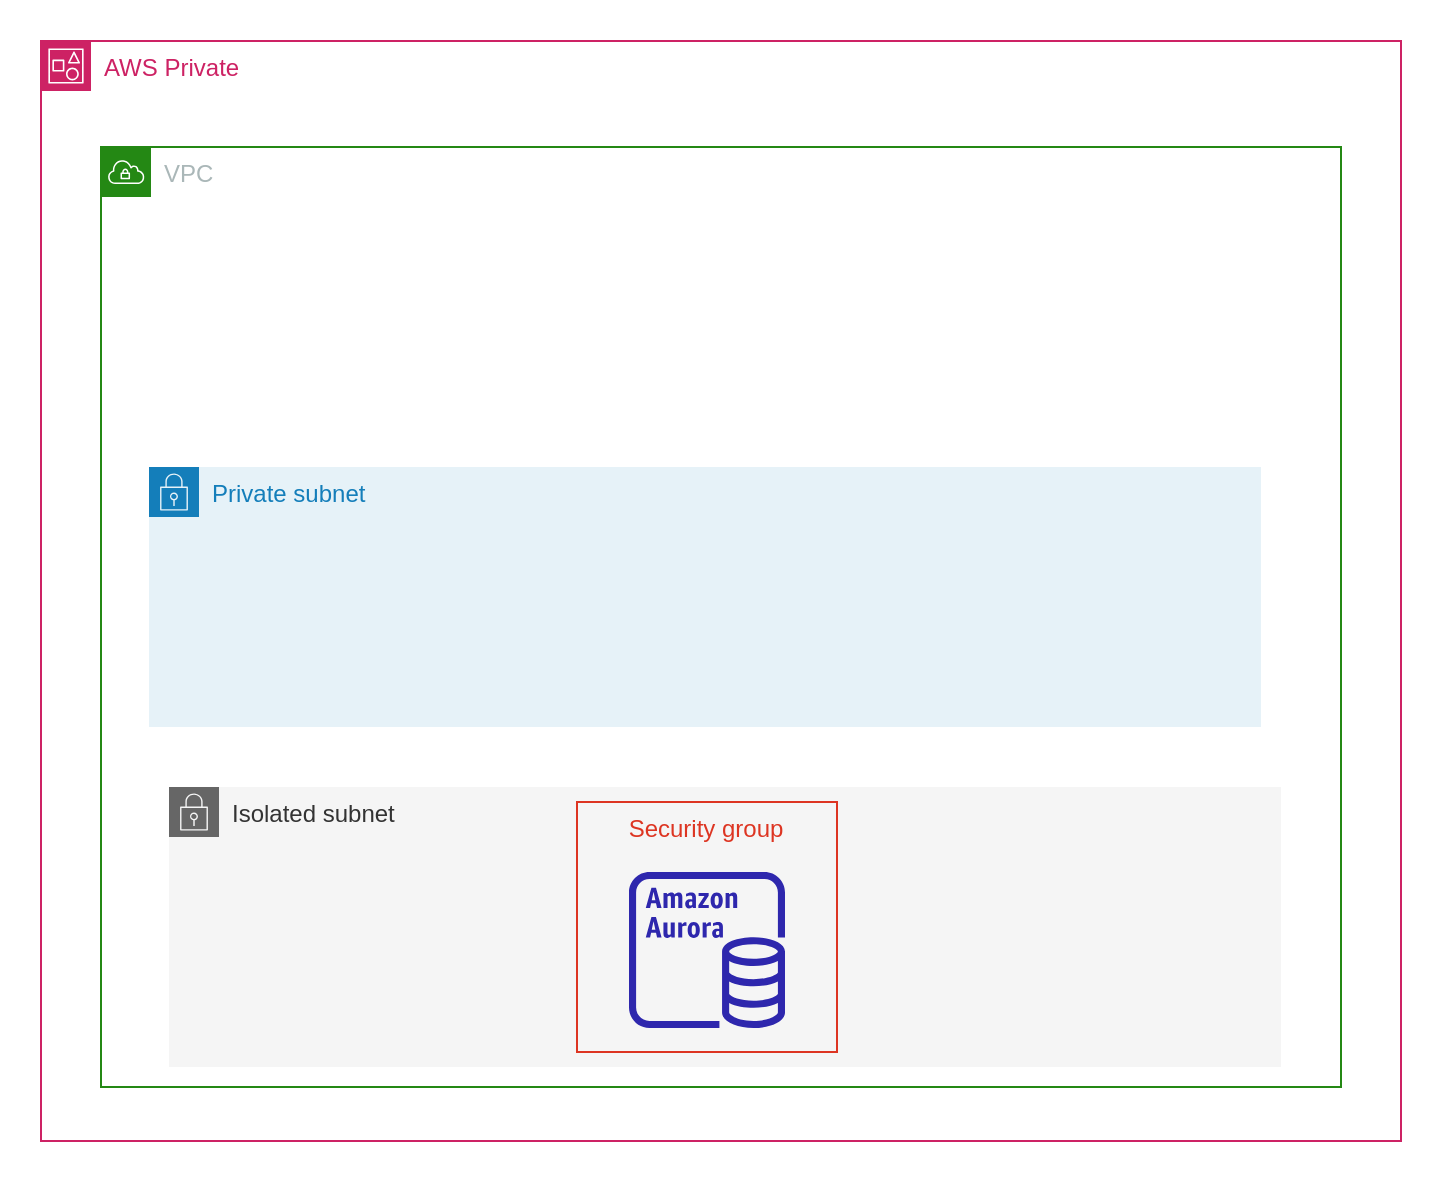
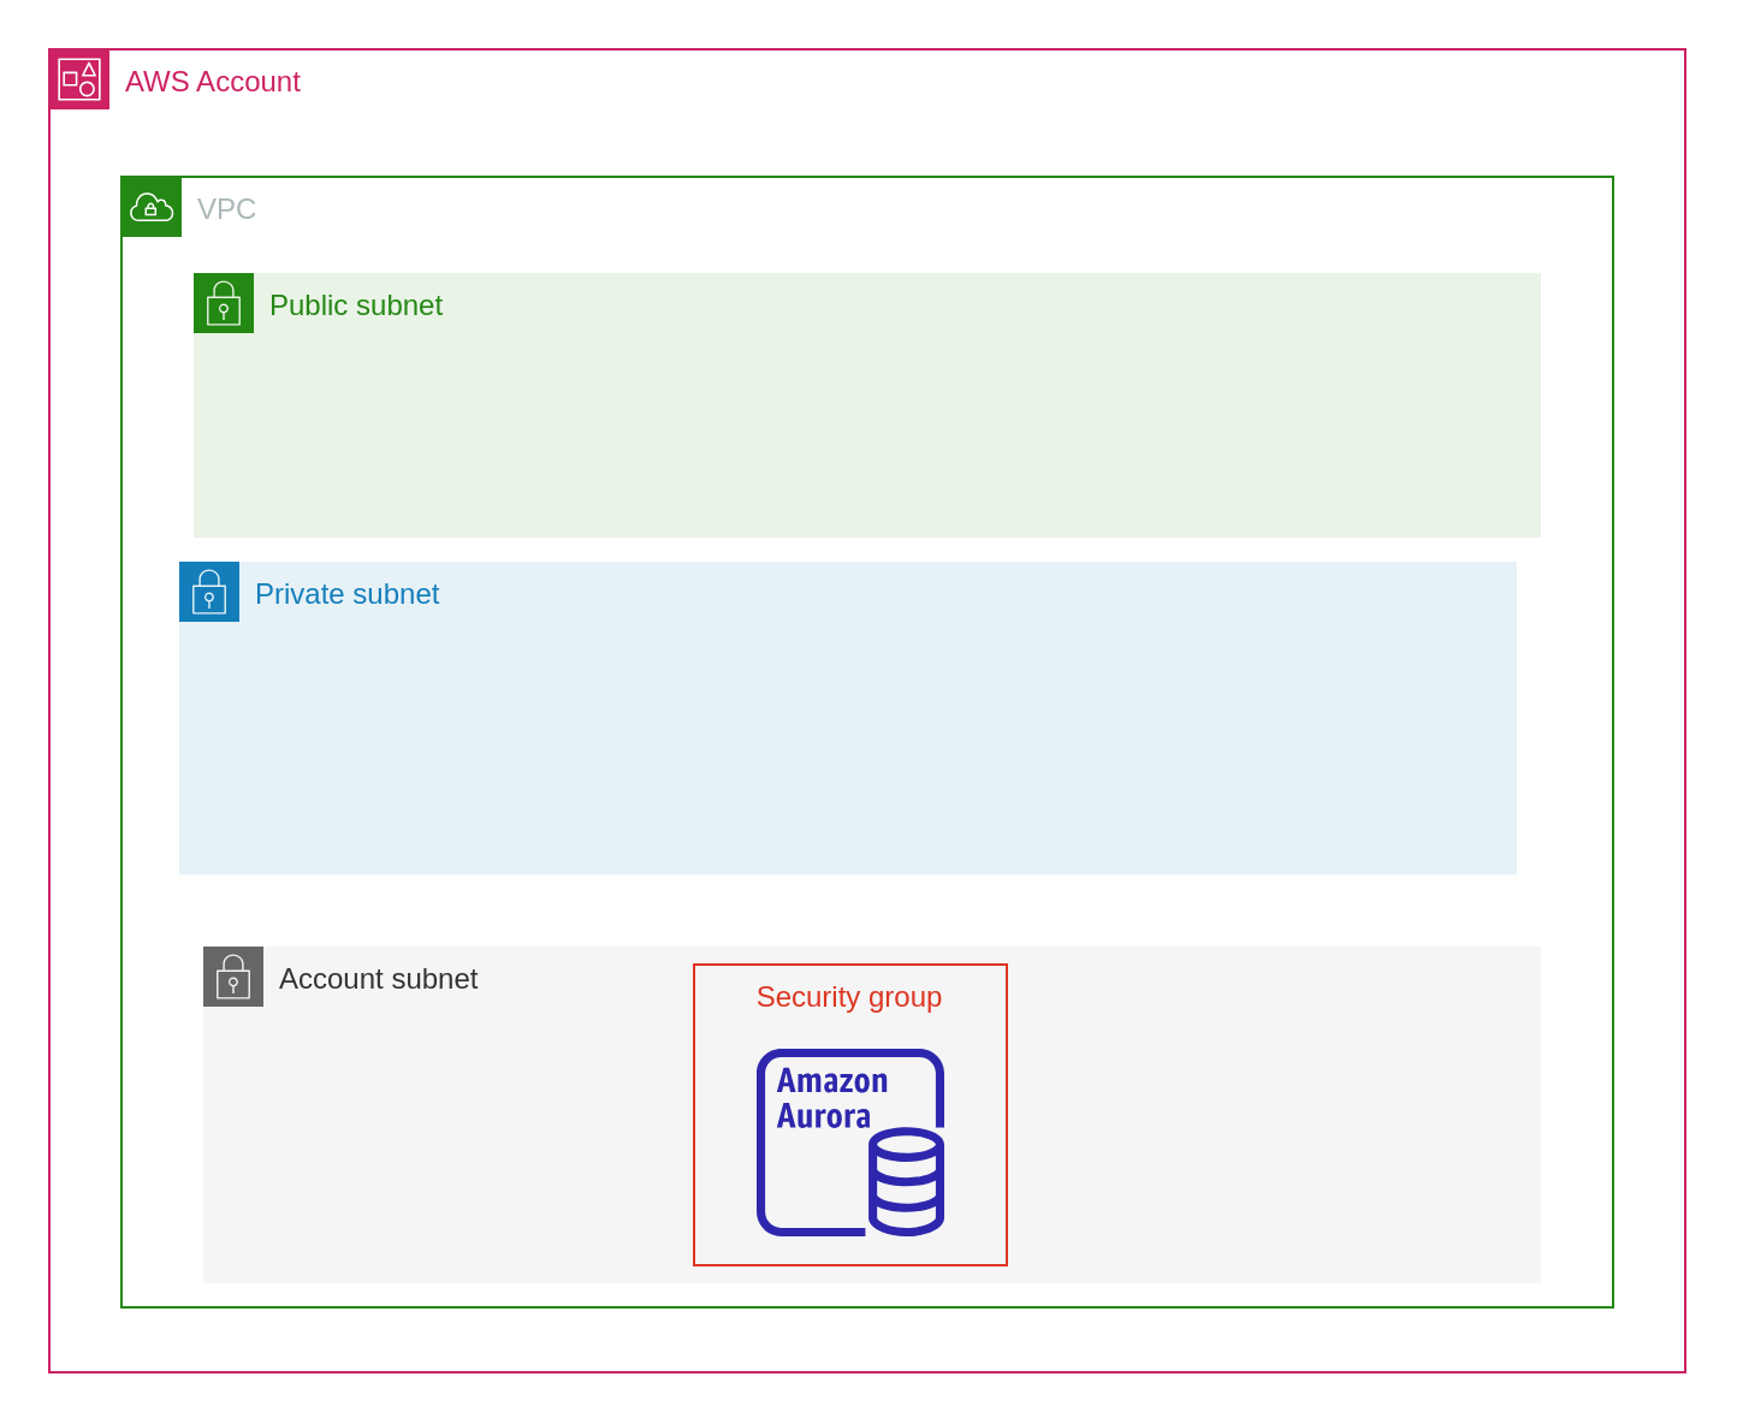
- <mxCell id="2" value="AWS Private" style="points=[[0,0],[0.25,0],[0.5,0],[0.75,0],[1,0],[1,0.25],[1,0.5],[1,0.75],[1,1],[0.75,1],[0.5,1],[0.25,1],[0,1],[0,0.75],[0,0.5],[0,0.25]];outlineConnect=0;gradientColor=none;html=1;whiteSpace=wrap;fontSize=12;fontStyle=0;container=1;pointerEvents=0;collapsible=0;recursiveResize=0;shape=mxgraph.aws4.group;grIcon=mxgraph.aws4.group_account;strokeColor=#CD2264;fillColor=none;verticalAlign=top;align=left;spacingLeft=30;fontColor=#CD2264;dashed=0;" parent="1" vertex="1"><mxGeometry x="20" y="20" width="680" height="550" as="geometry" /></mxCell>
+ <mxCell id="2" value="AWS Account" style="points=[[0,0],[0.25,0],[0.5,0],[0.75,0],[1,0],[1,0.25],[1,0.5],[1,0.75],[1,1],[0.75,1],[0.5,1],[0.25,1],[0,1],[0,0.75],[0,0.5],[0,0.25]];outlineConnect=0;gradientColor=none;html=1;whiteSpace=wrap;fontSize=12;fontStyle=0;container=1;pointerEvents=0;collapsible=0;recursiveResize=0;shape=mxgraph.aws4.group;grIcon=mxgraph.aws4.group_account;strokeColor=#CD2264;fillColor=none;verticalAlign=top;align=left;spacingLeft=30;fontColor=#CD2264;dashed=0;" parent="1" vertex="1"><mxGeometry x="20" y="20" width="680" height="550" as="geometry" /></mxCell>
+ <mxCell id="4" value="Public subnet" style="points=[[0,0],[0.25,0],[0.5,0],[0.75,0],[1,0],[1,0.25],[1,0.5],[1,0.75],[1,1],[0.75,1],[0.5,1],[0.25,1],[0,1],[0,0.75],[0,0.5],[0,0.25]];outlineConnect=0;gradientColor=none;html=1;whiteSpace=wrap;fontSize=12;fontStyle=0;container=1;pointerEvents=0;collapsible=0;recursiveResize=0;shape=mxgraph.aws4.group;grIcon=mxgraph.aws4.group_security_group;grStroke=0;strokeColor=#248814;fillColor=#E9F3E6;verticalAlign=top;align=left;spacingLeft=30;fontColor=#248814;dashed=0;" parent="3" vertex="1"><mxGeometry x="30" y="40" width="560" height="110" as="geometry" /></mxCell>
- <mxCell id="6" value="Isolated&amp;nbsp;subnet" style="points=[[0,0],[0.25,0],[0.5,0],[0.75,0],[1,0],[1,0.25],[1,0.5],[1,0.75],[1,1],[0.75,1],[0.5,1],[0.25,1],[0,1],[0,0.75],[0,0.5],[0,0.25]];outlineConnect=0;html=1;whiteSpace=wrap;fontSize=12;fontStyle=0;container=1;pointerEvents=0;collapsible=0;recursiveResize=0;shape=mxgraph.aws4.group;grIcon=mxgraph.aws4.group_security_group;grStroke=0;strokeColor=#666666;fillColor=#f5f5f5;verticalAlign=top;align=left;spacingLeft=30;fontColor=#333333;dashed=0;" parent="3" vertex="1"><mxGeometry x="34" y="320" width="556" height="140" as="geometry" /></mxCell>
+ <mxCell id="6" value="Account&amp;nbsp;subnet" style="points=[[0,0],[0.25,0],[0.5,0],[0.75,0],[1,0],[1,0.25],[1,0.5],[1,0.75],[1,1],[0.75,1],[0.5,1],[0.25,1],[0,1],[0,0.75],[0,0.5],[0,0.25]];outlineConnect=0;html=1;whiteSpace=wrap;fontSize=12;fontStyle=0;container=1;pointerEvents=0;collapsible=0;recursiveResize=0;shape=mxgraph.aws4.group;grIcon=mxgraph.aws4.group_security_group;grStroke=0;strokeColor=#666666;fillColor=#f5f5f5;verticalAlign=top;align=left;spacingLeft=30;fontColor=#333333;dashed=0;" parent="3" vertex="1"><mxGeometry x="34" y="320" width="556" height="140" as="geometry" /></mxCell>
